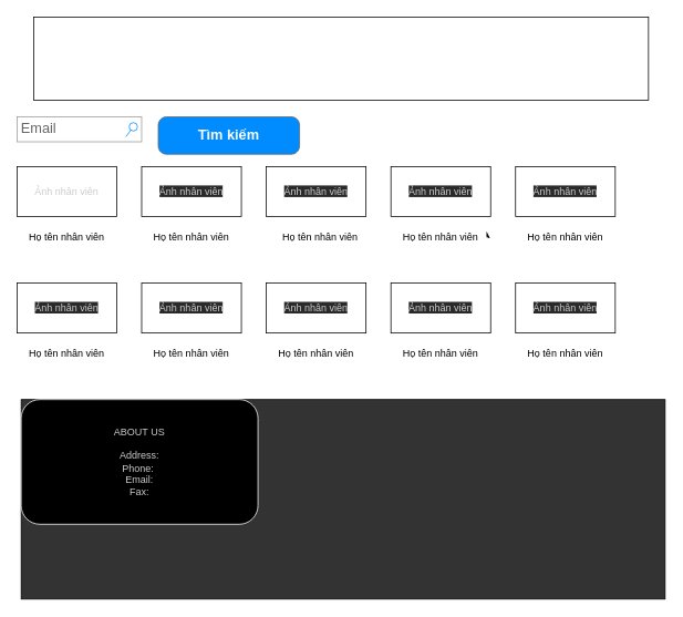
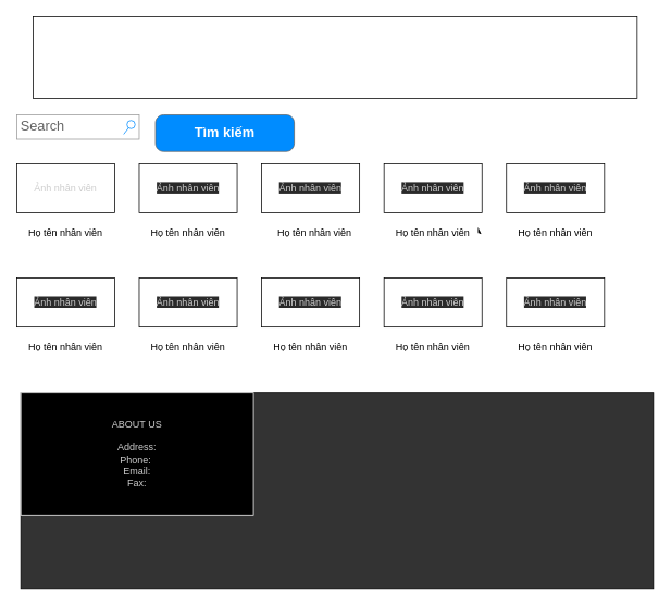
- <mxCell id="3" value="Email" style="strokeWidth=1;shadow=0;dashed=0;align=center;html=1;shape=mxgraph.mockup.forms.searchBox;strokeColor=#999999;mainText=;strokeColor2=#008cff;fontColor=#666666;fontSize=17;align=left;spacingLeft=3;" vertex="1" parent="1"><mxGeometry x="20" y="140" width="150" height="30" as="geometry" /></mxCell>
+ <mxCell id="3" value="Search" style="strokeWidth=1;shadow=0;dashed=0;align=center;html=1;shape=mxgraph.mockup.forms.searchBox;strokeColor=#999999;mainText=;strokeColor2=#008cff;fontColor=#666666;fontSize=17;align=left;spacingLeft=3;" vertex="1" parent="1"><mxGeometry x="20" y="140" width="150" height="30" as="geometry" /></mxCell>
- <mxCell id="18" value="ABOUT US&lt;br&gt;&lt;br&gt;Address:&lt;br&gt;Phone:&amp;nbsp;&lt;br&gt;Email:&lt;br&gt;Fax:" style="whiteSpace=wrap;html=1;fontColor=#CCCCCC;strokeColor=#FFFFFF;fillColor=#000000;rounded=1;" vertex="1" parent="1"><mxGeometry x="25" y="480" width="285" height="150" as="geometry" /></mxCell>
+ <mxCell id="18" value="ABOUT US&lt;br&gt;&lt;br&gt;Address:&lt;br&gt;Phone:&amp;nbsp;&lt;br&gt;Email:&lt;br&gt;Fax:" style="rounded=0;whiteSpace=wrap;html=1;fontColor=#CCCCCC;strokeColor=#FFFFFF;fillColor=#000000;" vertex="1" parent="1"><mxGeometry x="25" y="480" width="285" height="150" as="geometry" /></mxCell>
